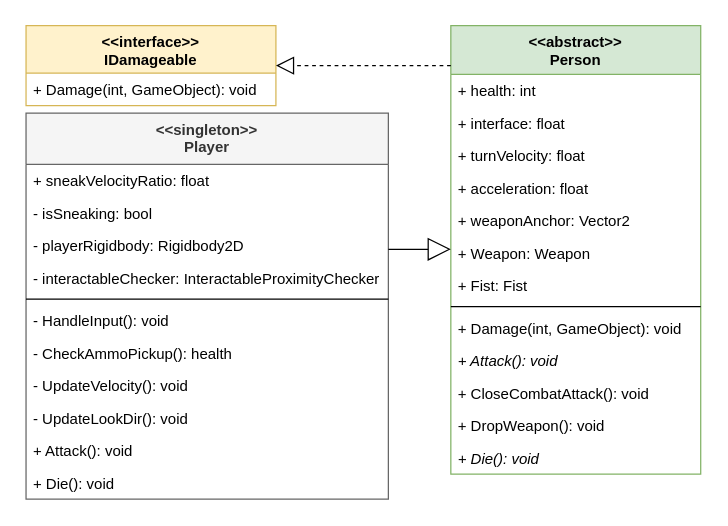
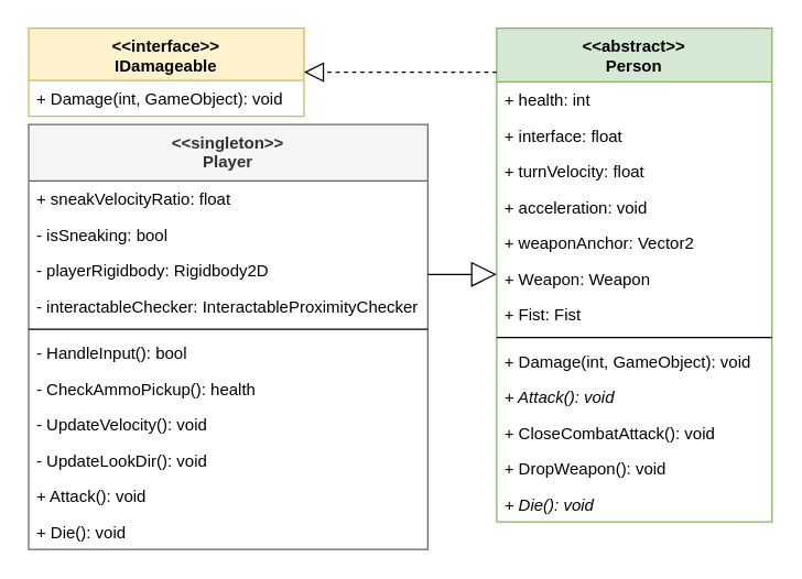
- <mxCell id="8" value="+ acceleration: float" style="text;strokeColor=none;fillColor=none;align=left;verticalAlign=top;spacingLeft=4;spacingRight=4;overflow=hidden;rotatable=0;points=[[0,0.5],[1,0.5]];portConstraint=eastwest;" vertex="1" parent="4"><mxGeometry y="117" width="200" height="26" as="geometry" /></mxCell>
+ <mxCell id="8" value="+ acceleration: void" style="text;strokeColor=none;fillColor=none;align=left;verticalAlign=top;spacingLeft=4;spacingRight=4;overflow=hidden;rotatable=0;points=[[0,0.5],[1,0.5]];portConstraint=eastwest;" vertex="1" parent="4"><mxGeometry y="117" width="200" height="26" as="geometry" /></mxCell>
- <mxCell id="24" value="- HandleInput(): void" style="text;strokeColor=none;fillColor=none;align=left;verticalAlign=top;spacingLeft=4;spacingRight=4;overflow=hidden;rotatable=0;points=[[0,0.5],[1,0.5]];portConstraint=eastwest;" vertex="1" parent="18"><mxGeometry y="153" width="290" height="26" as="geometry" /></mxCell>
+ <mxCell id="24" value="- HandleInput(): bool" style="text;strokeColor=none;fillColor=none;align=left;verticalAlign=top;spacingLeft=4;spacingRight=4;overflow=hidden;rotatable=0;points=[[0,0.5],[1,0.5]];portConstraint=eastwest;" vertex="1" parent="18"><mxGeometry y="153" width="290" height="26" as="geometry" /></mxCell>
